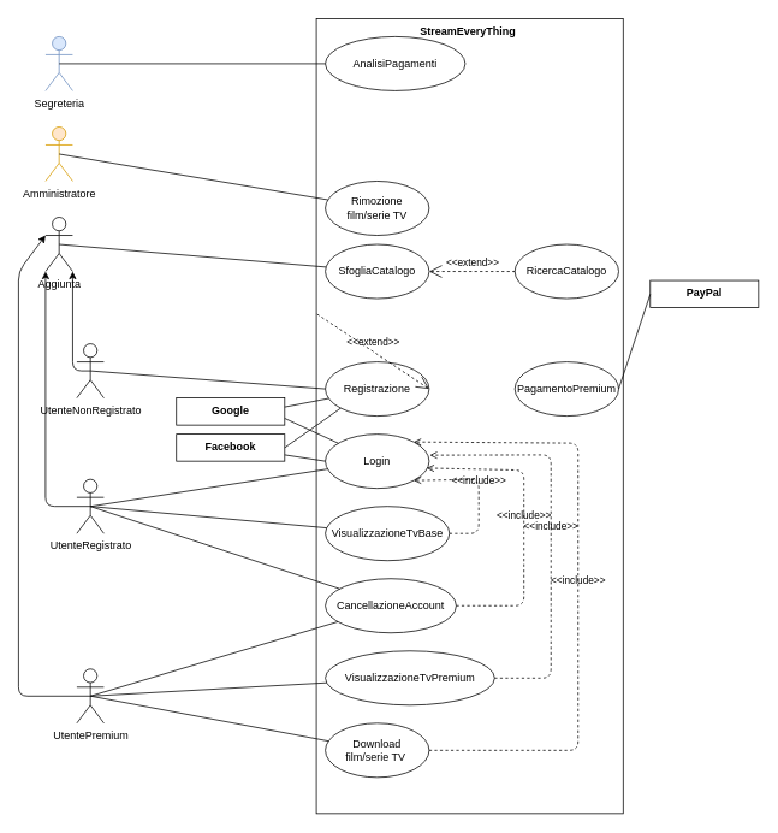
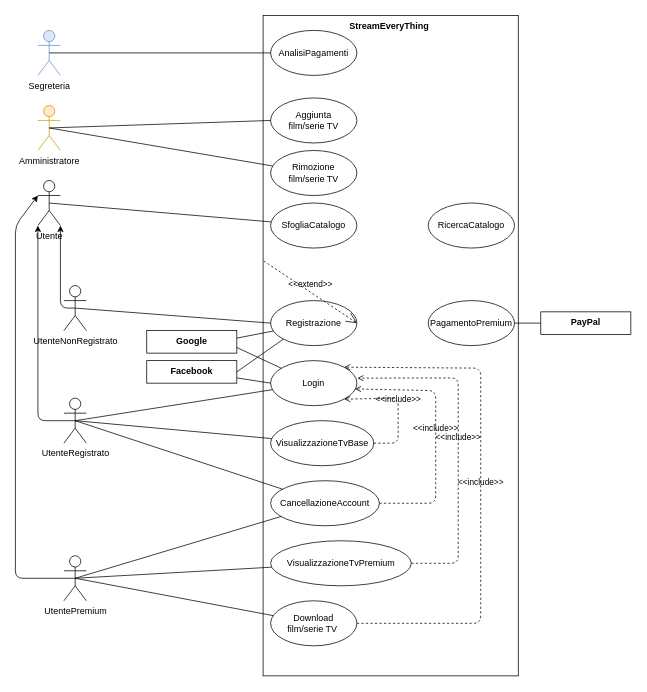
- <mxCell id="20" value="AnalisiPagamenti" style="ellipse;whiteSpace=wrap;html=1;" parent="1" vertex="1"><mxGeometry x="360" y="40" width="155" height="60" as="geometry" /></mxCell>
+ <mxCell id="20" value="AnalisiPagamenti" style="ellipse;whiteSpace=wrap;html=1;" parent="1" vertex="1"><mxGeometry x="360" y="40" width="115" height="60" as="geometry" /></mxCell>
+ <mxCell id="18" value="Aggiunta &lt;br&gt;film/serie TV" style="ellipse;whiteSpace=wrap;html=1;" parent="1" vertex="1"><mxGeometry x="360" y="130" width="115" height="60" as="geometry" /></mxCell>
+ <mxCell id="24" value="" style="edgeStyle=none;html=1;endArrow=none;verticalAlign=bottom;exitX=0.5;exitY=0.5;exitDx=0;exitDy=0;exitPerimeter=0;entryX=0;entryY=0.5;entryDx=0;entryDy=0;" edge="1" parent="1" source="21" target="18"><mxGeometry width="160" relative="1" as="geometry"><mxPoint x="120" y="170" as="sourcePoint" /><mxPoint x="280" y="170" as="targetPoint" /></mxGeometry></mxCell>
- <mxCell id="32" value="&amp;lt;&amp;lt;extend&amp;gt;&amp;gt;" style="edgeStyle=none;html=1;startArrow=open;endArrow=none;startSize=12;verticalAlign=bottom;dashed=1;labelBackgroundColor=none;entryX=0;entryY=0.5;entryDx=0;entryDy=0;" edge="1" parent="1" source="10" target="11"><mxGeometry width="160" relative="1" as="geometry"><mxPoint x="510" y="350" as="sourcePoint" /><mxPoint x="550" y="430" as="targetPoint" /><Array as="points" /></mxGeometry></mxCell>
- <mxCell id="2" value="Aggiunta&lt;br&gt;" style="shape=umlActor;html=1;verticalLabelPosition=bottom;verticalAlign=top;align=center;" parent="1" vertex="1"><mxGeometry x="50" y="240" width="30" height="60" as="geometry" /></mxCell>
+ <mxCell id="2" value="Utente&lt;br&gt;" style="shape=umlActor;html=1;verticalLabelPosition=bottom;verticalAlign=top;align=center;" parent="1" vertex="1"><mxGeometry x="50" y="240" width="30" height="60" as="geometry" /></mxCell>
- <mxCell id="43" value="PayPal&lt;br&gt;" style="shape=rect;html=1;verticalAlign=top;fontStyle=1;whiteSpace=wrap;align=center;" vertex="1" parent="1"><mxGeometry x="720" y="310" width="120" height="30" as="geometry" /></mxCell>
+ <mxCell id="43" value="PayPal&lt;br&gt;" style="shape=rect;html=1;verticalAlign=top;fontStyle=1;whiteSpace=wrap;align=center;" vertex="1" parent="1"><mxGeometry x="720" y="415" width="120" height="30" as="geometry" /></mxCell>
